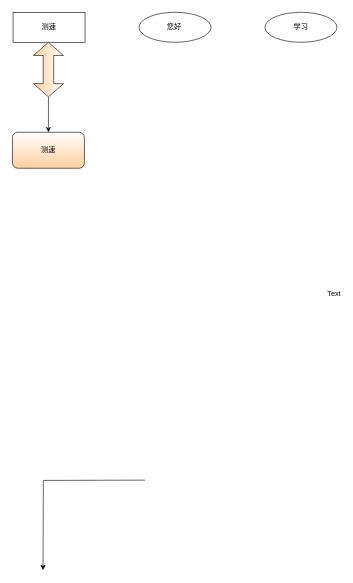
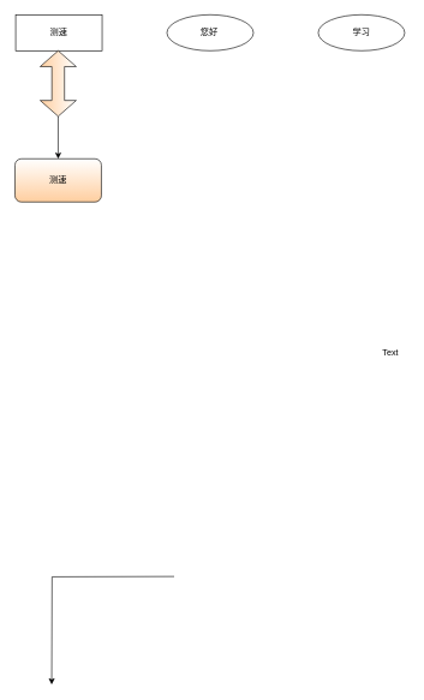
- <mxCell id="10" value="Text" style="text;html=1;align=center;verticalAlign=middle;resizable=0;points=[];autosize=1;strokeColor=none;fillColor=none;" parent="1" vertex="1"><mxGeometry x="531" y="475" width="50" height="30" as="geometry" /></mxCell>
+ <mxCell id="10" value="Text" style="text;html=1;align=center;verticalAlign=middle;resizable=0;points=[];autosize=1;strokeColor=none;fillColor=none;" parent="1" vertex="1"><mxGeometry x="516" y="475" width="50" height="30" as="geometry" /></mxCell>
